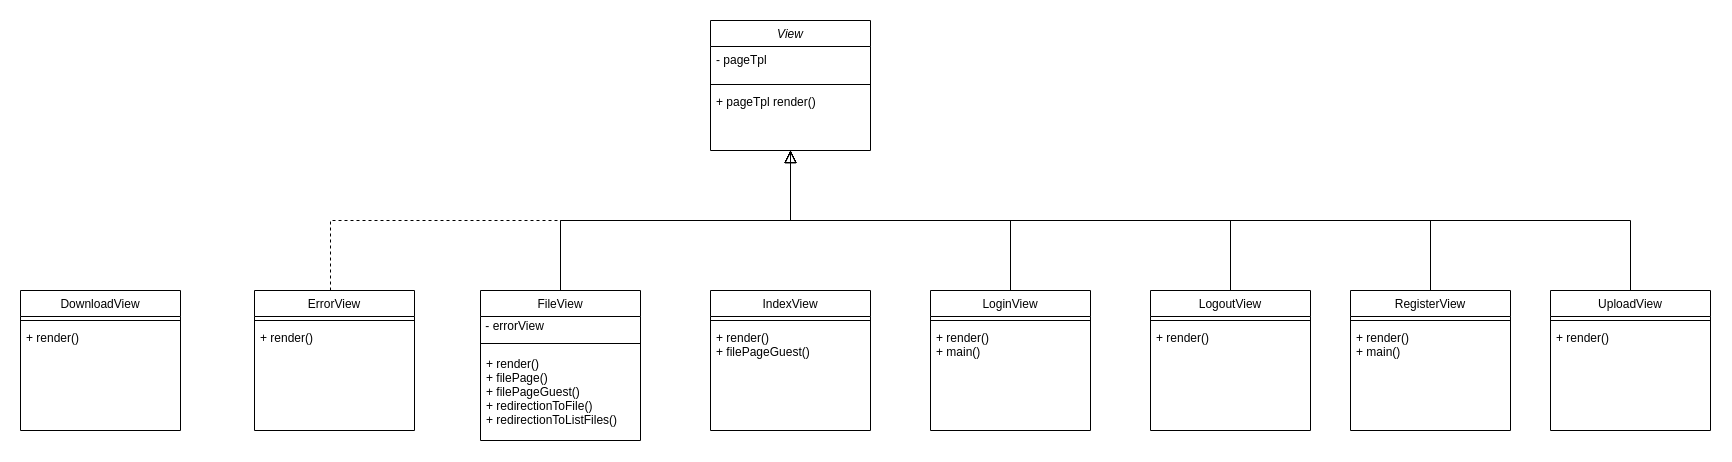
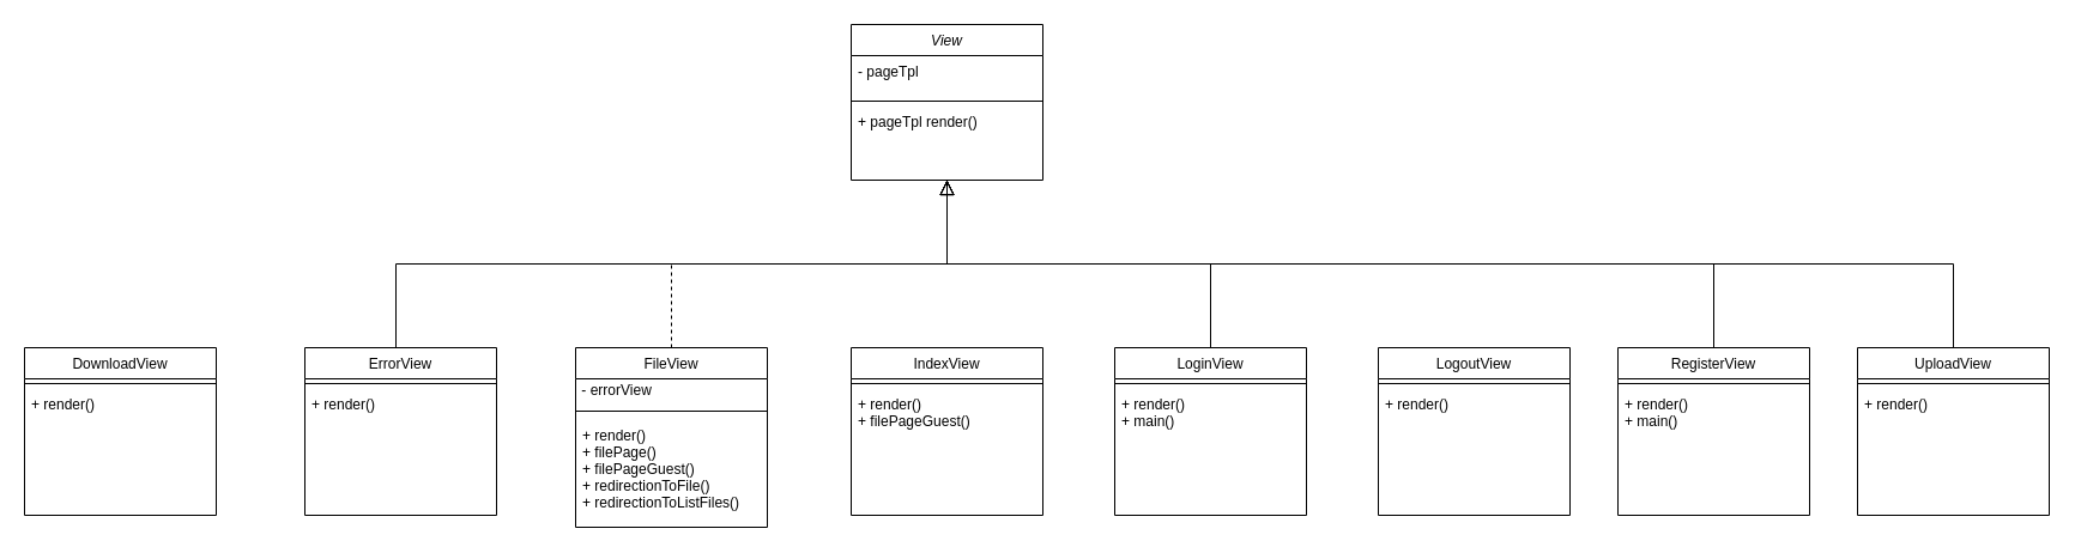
- <mxCell id="9" style="edgeStyle=orthogonalEdgeStyle;rounded=0;orthogonalLoop=1;jettySize=auto;html=1;endArrow=block;endFill=0;endSize=10;dashed=1;" edge="1" parent="1" source="10" target="2"><mxGeometry relative="1" as="geometry"><Array as="points"><mxPoint x="330" y="220" /><mxPoint x="790" y="220" /></Array></mxGeometry></mxCell>
+ <mxCell id="9" style="edgeStyle=orthogonalEdgeStyle;rounded=0;orthogonalLoop=1;jettySize=auto;html=1;endArrow=block;endFill=0;endSize=10;" edge="1" parent="1" source="10" target="2"><mxGeometry relative="1" as="geometry"><Array as="points"><mxPoint x="330" y="220" /><mxPoint x="790" y="220" /></Array></mxGeometry></mxCell>
- <mxCell id="13" style="edgeStyle=orthogonalEdgeStyle;rounded=0;orthogonalLoop=1;jettySize=auto;html=1;endArrow=block;endFill=0;endSize=10;" edge="1" parent="1" source="14" target="2"><mxGeometry relative="1" as="geometry"><Array as="points"><mxPoint x="560" y="220" /><mxPoint x="790" y="220" /></Array></mxGeometry></mxCell>
+ <mxCell id="13" style="edgeStyle=orthogonalEdgeStyle;rounded=0;orthogonalLoop=1;jettySize=auto;html=1;endArrow=block;endFill=0;endSize=10;dashed=1;" edge="1" parent="1" source="14" target="2"><mxGeometry relative="1" as="geometry"><Array as="points"><mxPoint x="560" y="220" /><mxPoint x="790" y="220" /></Array></mxGeometry></mxCell>
- <mxCell id="25" style="edgeStyle=orthogonalEdgeStyle;rounded=0;orthogonalLoop=1;jettySize=auto;html=1;endArrow=block;endFill=0;endSize=10;" edge="1" parent="1" source="26" target="2"><mxGeometry relative="1" as="geometry"><Array as="points"><mxPoint x="1230" y="220" /><mxPoint x="790" y="220" /></Array></mxGeometry></mxCell>
